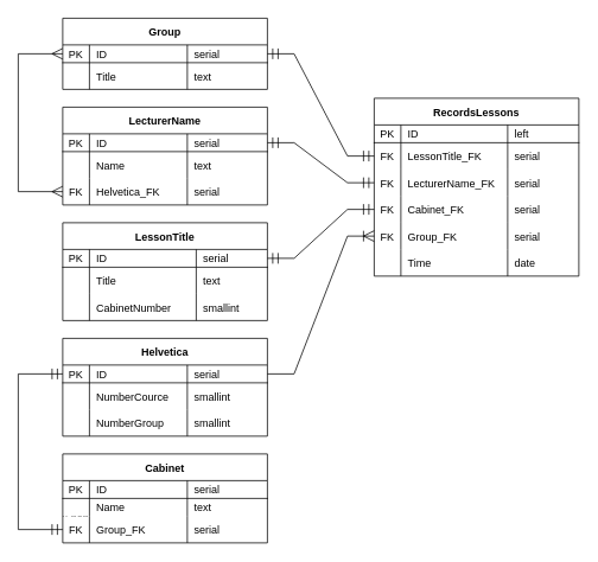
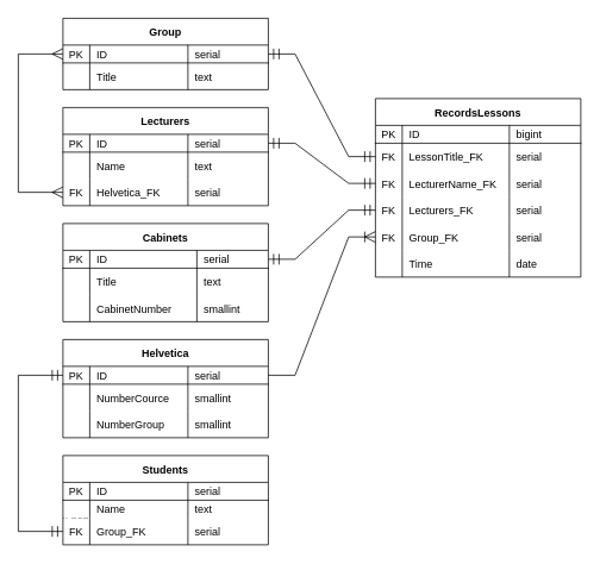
- <mxCell id="15" value="LecturerName" style="shape=table;startSize=30;container=1;collapsible=1;childLayout=tableLayout;fixedRows=1;rowLines=0;fontStyle=1;align=center;resizeLast=1;strokeColor=default;" parent="1" vertex="1"><mxGeometry x="70" y="120" width="230" height="110" as="geometry" /></mxCell>
+ <mxCell id="15" value="Lecturers" style="shape=table;startSize=30;container=1;collapsible=1;childLayout=tableLayout;fixedRows=1;rowLines=0;fontStyle=1;align=center;resizeLast=1;strokeColor=default;" parent="1" vertex="1"><mxGeometry x="70" y="120" width="230" height="110" as="geometry" /></mxCell>
- <mxCell id="41" value="left" style="shape=partialRectangle;connectable=0;fillColor=none;top=0;left=0;bottom=0;right=0;align=left;spacingLeft=6;fontStyle=0;overflow=hidden;strokeColor=default;" vertex="1" parent="38"><mxGeometry x="150" width="80" height="20" as="geometry"><mxRectangle width="80" height="20" as="alternateBounds" /></mxGeometry></mxCell>
+ <mxCell id="41" value="bigint" style="shape=partialRectangle;connectable=0;fillColor=none;top=0;left=0;bottom=0;right=0;align=left;spacingLeft=6;fontStyle=0;overflow=hidden;strokeColor=default;" vertex="1" parent="38"><mxGeometry x="150" width="80" height="20" as="geometry"><mxRectangle width="80" height="20" as="alternateBounds" /></mxGeometry></mxCell>
- <mxCell id="52" value="Cabinet_FK" style="shape=partialRectangle;connectable=0;fillColor=none;top=0;left=0;bottom=0;right=0;align=left;spacingLeft=6;overflow=hidden;strokeColor=default;" parent="50" vertex="1"><mxGeometry x="30" width="120" height="30" as="geometry"><mxRectangle width="120" height="30" as="alternateBounds" /></mxGeometry></mxCell>
+ <mxCell id="52" value="Lecturers_FK" style="shape=partialRectangle;connectable=0;fillColor=none;top=0;left=0;bottom=0;right=0;align=left;spacingLeft=6;overflow=hidden;strokeColor=default;" parent="50" vertex="1"><mxGeometry x="30" width="120" height="30" as="geometry"><mxRectangle width="120" height="30" as="alternateBounds" /></mxGeometry></mxCell>
- <mxCell id="80" value="LessonTitle" style="shape=table;startSize=30;container=1;collapsible=1;childLayout=tableLayout;fixedRows=1;rowLines=0;fontStyle=1;align=center;resizeLast=1;" vertex="1" parent="1"><mxGeometry x="70" y="250" width="230" height="110" as="geometry" /></mxCell>
+ <mxCell id="80" value="Cabinets" style="shape=table;startSize=30;container=1;collapsible=1;childLayout=tableLayout;fixedRows=1;rowLines=0;fontStyle=1;align=center;resizeLast=1;" vertex="1" parent="1"><mxGeometry x="70" y="250" width="230" height="110" as="geometry" /></mxCell>
- <mxCell id="2" value="Cabinet" style="shape=table;startSize=30;container=1;collapsible=1;childLayout=tableLayout;fixedRows=1;rowLines=0;fontStyle=1;align=center;resizeLast=1;" parent="1" vertex="1"><mxGeometry x="70" y="510" width="230" height="100" as="geometry" /></mxCell>
+ <mxCell id="2" value="Students" style="shape=table;startSize=30;container=1;collapsible=1;childLayout=tableLayout;fixedRows=1;rowLines=0;fontStyle=1;align=center;resizeLast=1;" parent="1" vertex="1"><mxGeometry x="70" y="510" width="230" height="100" as="geometry" /></mxCell>
